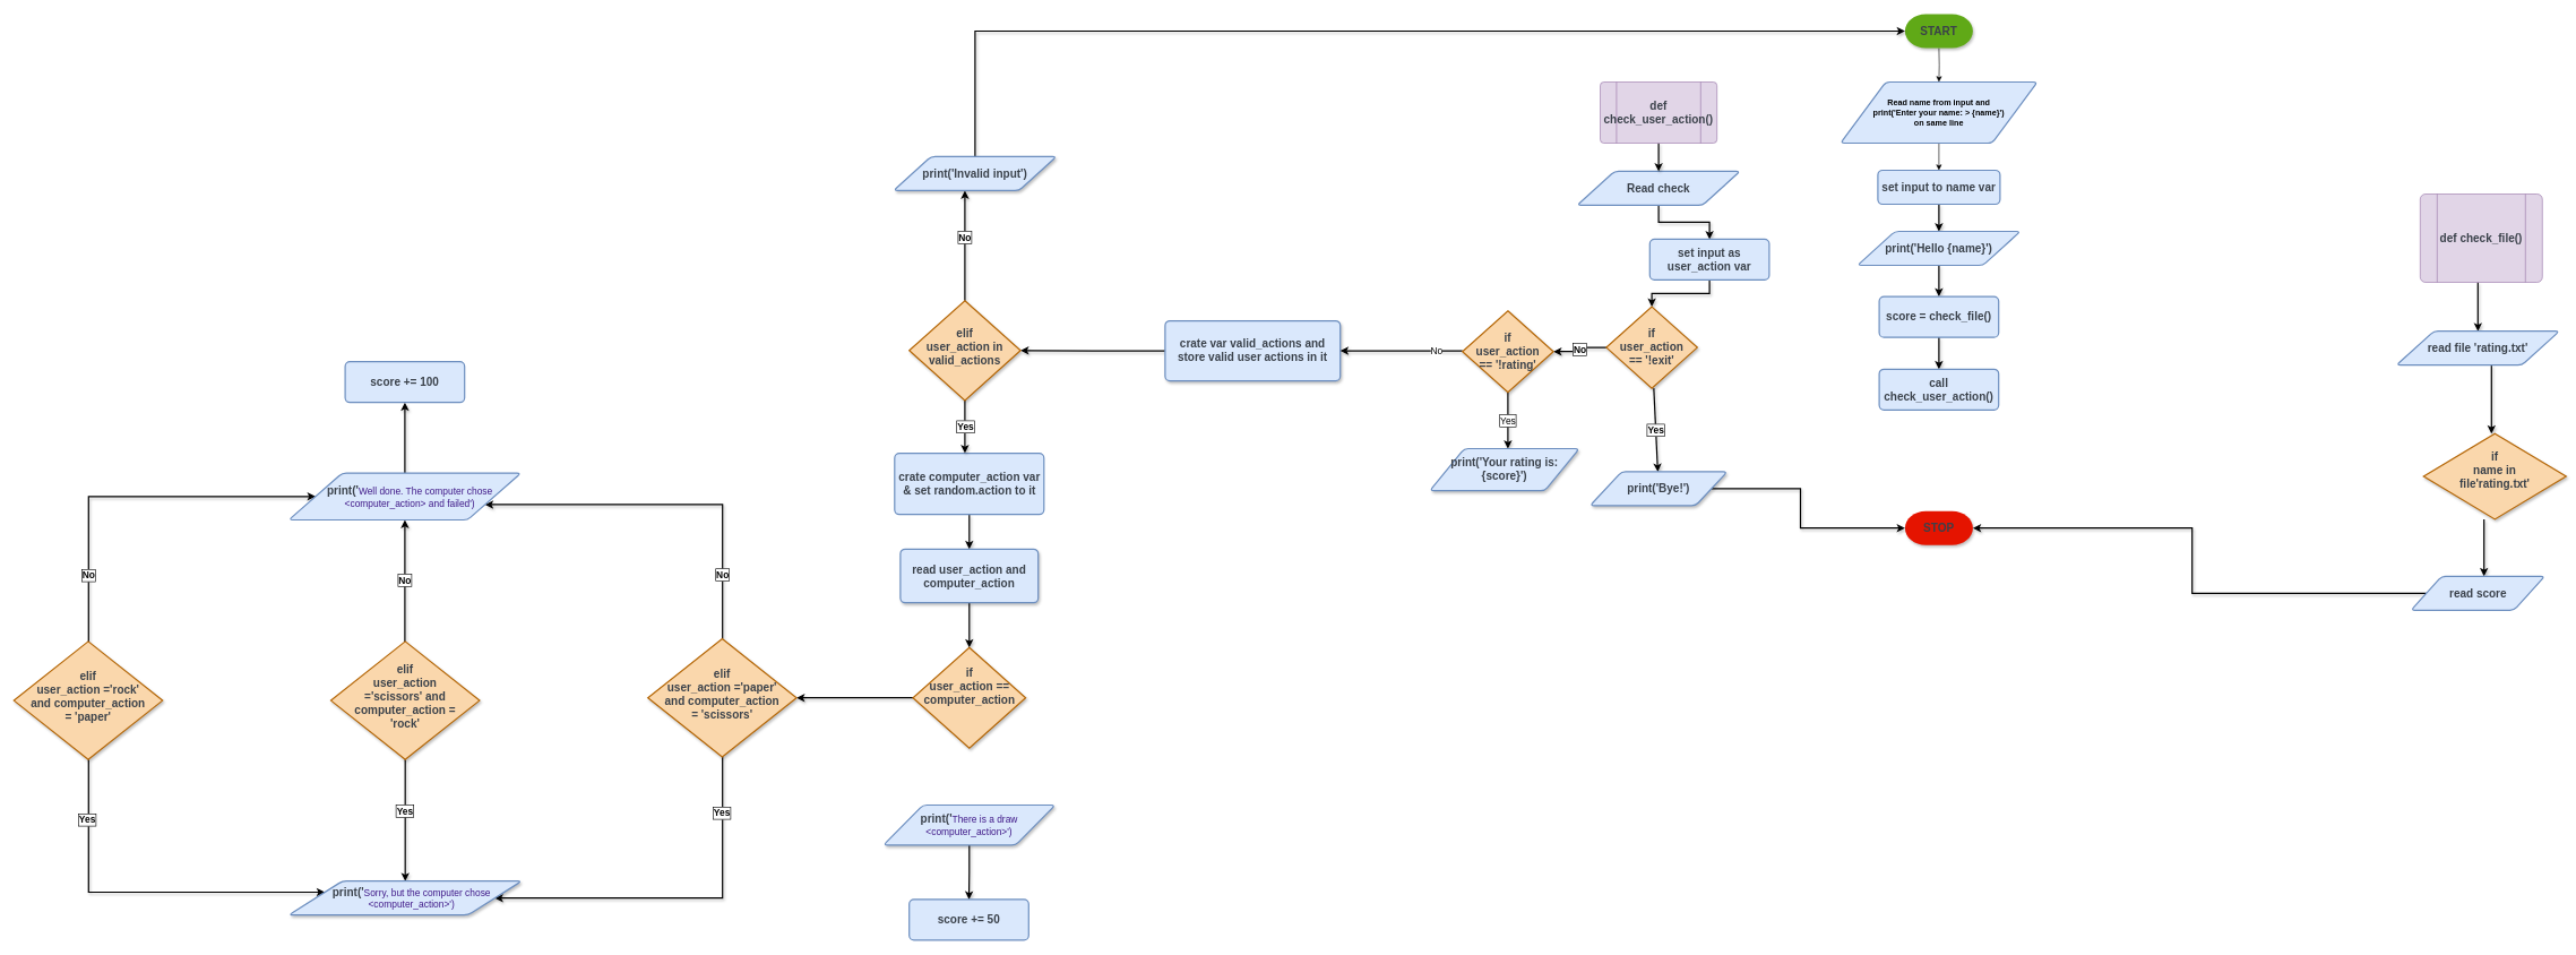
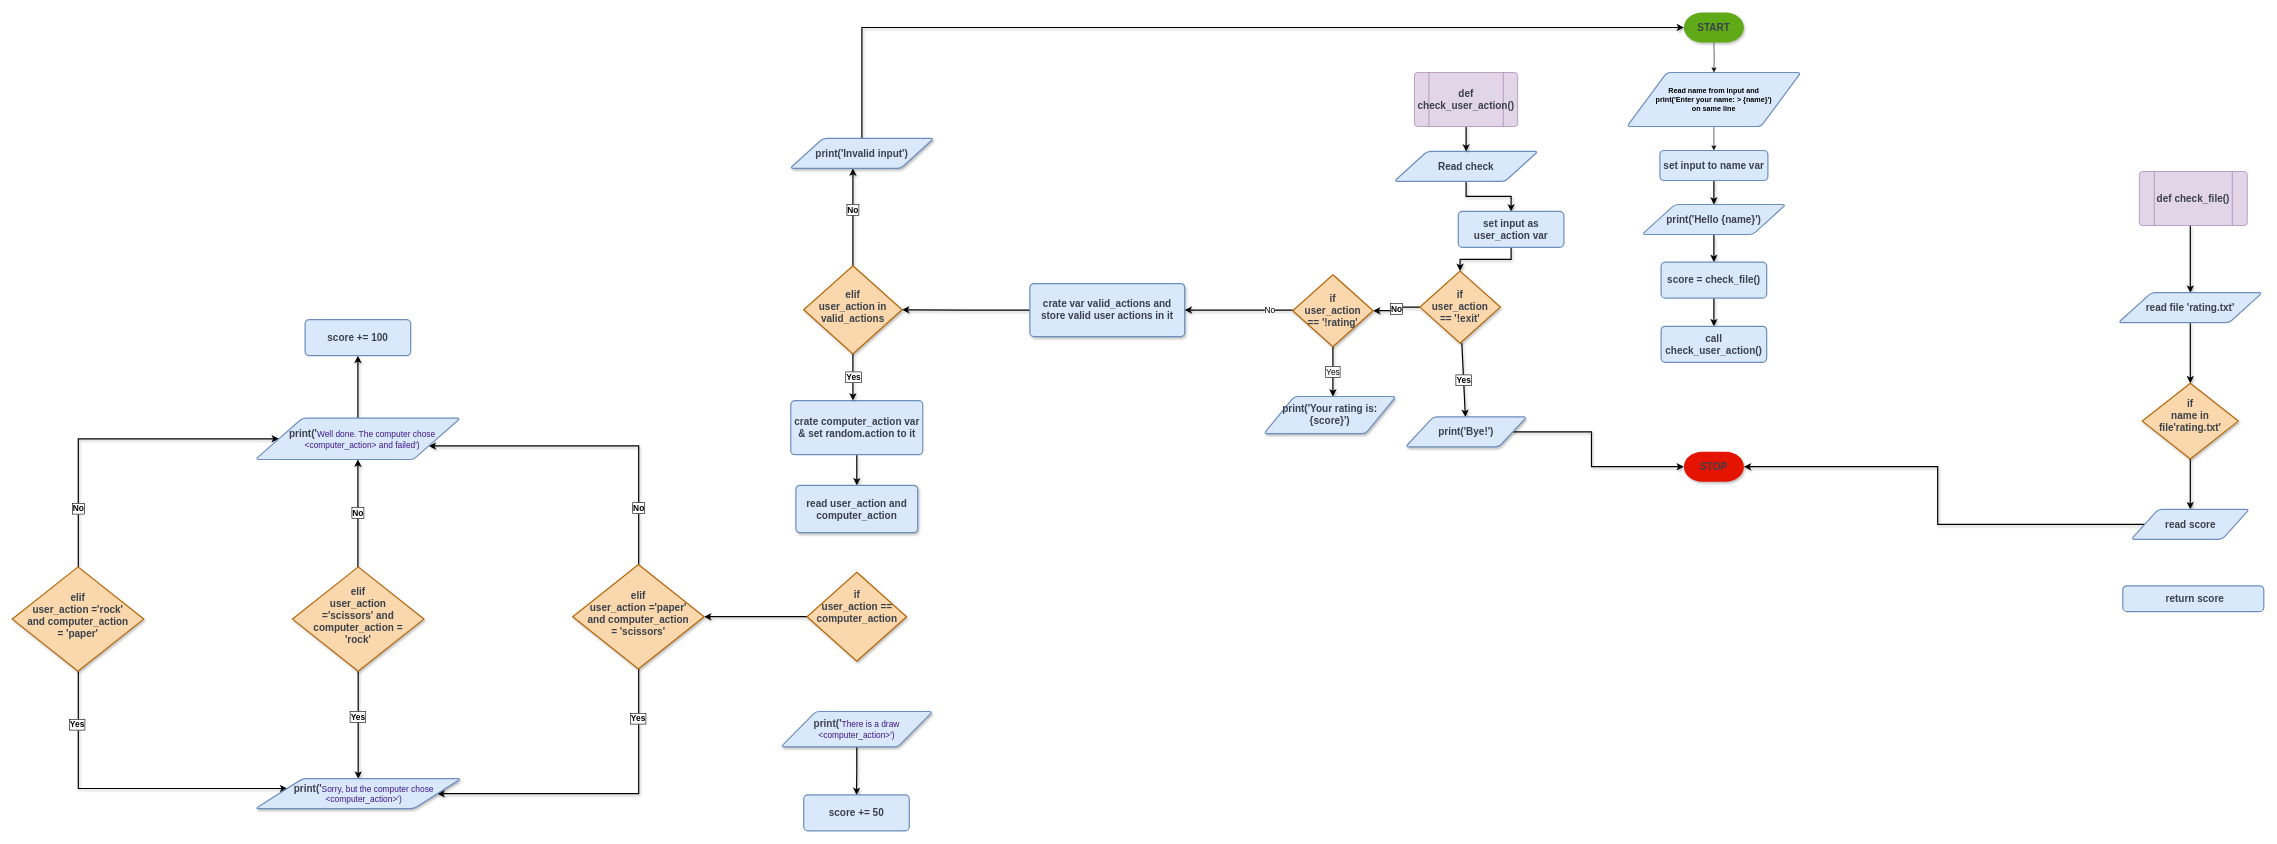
- <mxCell id="56" value="&lt;span data-lucid-type=&quot;application/vnd.lucid.text&quot; data-lucid-content=&quot;{&amp;#34;t&amp;#34;:&amp;#34;def check_file()&amp;#34;,&amp;#34;m&amp;#34;:[{&amp;#34;s&amp;#34;:0,&amp;#34;n&amp;#34;:&amp;#34;a&amp;#34;,&amp;#34;v&amp;#34;:&amp;#34;center&amp;#34;},{&amp;#34;s&amp;#34;:0,&amp;#34;n&amp;#34;:&amp;#34;b&amp;#34;,&amp;#34;v&amp;#34;:true,&amp;#34;e&amp;#34;:16},{&amp;#34;s&amp;#34;:0,&amp;#34;n&amp;#34;:&amp;#34;c&amp;#34;,&amp;#34;v&amp;#34;:&amp;#34;3a414aff&amp;#34;,&amp;#34;e&amp;#34;:16},{&amp;#34;s&amp;#34;:0,&amp;#34;n&amp;#34;:&amp;#34;f&amp;#34;,&amp;#34;v&amp;#34;:&amp;#34;Orbitron&amp;#34;,&amp;#34;e&amp;#34;:16},{&amp;#34;s&amp;#34;:0,&amp;#34;n&amp;#34;:&amp;#34;fc&amp;#34;,&amp;#34;v&amp;#34;:&amp;#34;Bold&amp;#34;,&amp;#34;e&amp;#34;:16},{&amp;#34;s&amp;#34;:0,&amp;#34;n&amp;#34;:&amp;#34;fid&amp;#34;,&amp;#34;v&amp;#34;:1706,&amp;#34;e&amp;#34;:16},{&amp;#34;s&amp;#34;:0,&amp;#34;n&amp;#34;:&amp;#34;s&amp;#34;,&amp;#34;v&amp;#34;:22.222,&amp;#34;e&amp;#34;:16}]}&quot;&gt;&lt;span style=&quot;font-weight: bold ; color: rgb(58 , 65 , 74) ; font-size: 16.667px&quot;&gt;def check_file()&lt;/span&gt;&lt;/span&gt;" style="verticalLabelPosition=middle;verticalAlign=middle;shape=process;rounded=1;size=0.14;arcSize=6;labelBackgroundColor=none;labelBorderColor=none;comic=0;fontFamily=Helvetica;fontSize=12;horizontal=1;align=center;html=1;whiteSpace=wrap;labelPosition=center;fillColor=#e1d5e7;strokeColor=#9673a6;" parent="1" vertex="1"><mxGeometry x="3565" y="285" width="180" height="130" as="geometry" /></mxCell>
+ <mxCell id="56" value="&lt;span data-lucid-type=&quot;application/vnd.lucid.text&quot; data-lucid-content=&quot;{&amp;#34;t&amp;#34;:&amp;#34;def check_file()&amp;#34;,&amp;#34;m&amp;#34;:[{&amp;#34;s&amp;#34;:0,&amp;#34;n&amp;#34;:&amp;#34;a&amp;#34;,&amp;#34;v&amp;#34;:&amp;#34;center&amp;#34;},{&amp;#34;s&amp;#34;:0,&amp;#34;n&amp;#34;:&amp;#34;b&amp;#34;,&amp;#34;v&amp;#34;:true,&amp;#34;e&amp;#34;:16},{&amp;#34;s&amp;#34;:0,&amp;#34;n&amp;#34;:&amp;#34;c&amp;#34;,&amp;#34;v&amp;#34;:&amp;#34;3a414aff&amp;#34;,&amp;#34;e&amp;#34;:16},{&amp;#34;s&amp;#34;:0,&amp;#34;n&amp;#34;:&amp;#34;f&amp;#34;,&amp;#34;v&amp;#34;:&amp;#34;Orbitron&amp;#34;,&amp;#34;e&amp;#34;:16},{&amp;#34;s&amp;#34;:0,&amp;#34;n&amp;#34;:&amp;#34;fc&amp;#34;,&amp;#34;v&amp;#34;:&amp;#34;Bold&amp;#34;,&amp;#34;e&amp;#34;:16},{&amp;#34;s&amp;#34;:0,&amp;#34;n&amp;#34;:&amp;#34;fid&amp;#34;,&amp;#34;v&amp;#34;:1706,&amp;#34;e&amp;#34;:16},{&amp;#34;s&amp;#34;:0,&amp;#34;n&amp;#34;:&amp;#34;s&amp;#34;,&amp;#34;v&amp;#34;:22.222,&amp;#34;e&amp;#34;:16}]}&quot;&gt;&lt;span style=&quot;font-weight: bold ; color: rgb(58 , 65 , 74) ; font-size: 16.667px&quot;&gt;def check_file()&lt;/span&gt;&lt;/span&gt;" style="verticalLabelPosition=middle;verticalAlign=middle;shape=process;rounded=1;size=0.14;arcSize=6;labelBackgroundColor=none;labelBorderColor=none;comic=0;fontFamily=Helvetica;fontSize=12;horizontal=1;align=center;html=1;whiteSpace=wrap;labelPosition=center;fillColor=#e1d5e7;strokeColor=#9673a6;" parent="1" vertex="1"><mxGeometry x="3565" y="285" width="180" height="90" as="geometry" /></mxCell>
- <mxCell id="60" value="&lt;span data-lucid-type=&quot;application/vnd.lucid.text&quot; data-lucid-content=&quot;{&amp;#34;t&amp;#34;:&amp;#34;if name in file 'rating.txt'&amp;#34;,&amp;#34;m&amp;#34;:[{&amp;#34;s&amp;#34;:0,&amp;#34;n&amp;#34;:&amp;#34;a&amp;#34;,&amp;#34;v&amp;#34;:&amp;#34;center&amp;#34;},{&amp;#34;s&amp;#34;:0,&amp;#34;n&amp;#34;:&amp;#34;f&amp;#34;,&amp;#34;v&amp;#34;:&amp;#34;Orbitron&amp;#34;,&amp;#34;e&amp;#34;:28},{&amp;#34;s&amp;#34;:0,&amp;#34;n&amp;#34;:&amp;#34;fc&amp;#34;,&amp;#34;v&amp;#34;:&amp;#34;Bold&amp;#34;,&amp;#34;e&amp;#34;:28},{&amp;#34;s&amp;#34;:0,&amp;#34;n&amp;#34;:&amp;#34;fid&amp;#34;,&amp;#34;v&amp;#34;:1706,&amp;#34;e&amp;#34;:28},{&amp;#34;s&amp;#34;:0,&amp;#34;n&amp;#34;:&amp;#34;b&amp;#34;,&amp;#34;v&amp;#34;:true,&amp;#34;e&amp;#34;:28},{&amp;#34;s&amp;#34;:0,&amp;#34;n&amp;#34;:&amp;#34;s&amp;#34;,&amp;#34;v&amp;#34;:22.222,&amp;#34;e&amp;#34;:28},{&amp;#34;s&amp;#34;:0,&amp;#34;n&amp;#34;:&amp;#34;c&amp;#34;,&amp;#34;v&amp;#34;:&amp;#34;3a414aff&amp;#34;,&amp;#34;e&amp;#34;:28}]}&quot;&gt;&lt;span style=&quot;font-weight: bold ; font-size: 16.667px ; color: rgb(58 , 65 , 74)&quot;&gt;if&lt;br&gt;name in file'rating.txt'&lt;/span&gt;&lt;/span&gt;" style="strokeWidth=2;html=1;shape=mxgraph.flowchart.decision;shadow=1;sketch=0;fontFamily=Helvetica;fontSize=11;verticalAlign=middle;labelPosition=center;verticalLabelPosition=middle;align=center;labelBackgroundColor=none;labelBorderColor=none;whiteSpace=wrap;spacing=0;spacingTop=0;spacingLeft=24;spacingRight=24;spacingBottom=19;fillColor=#fad7ac;strokeColor=#b46504;" parent="1" vertex="1"><mxGeometry x="3570" y="638" width="210" height="126" as="geometry" /></mxCell>
+ <mxCell id="60" value="&lt;span data-lucid-type=&quot;application/vnd.lucid.text&quot; data-lucid-content=&quot;{&amp;#34;t&amp;#34;:&amp;#34;if name in file 'rating.txt'&amp;#34;,&amp;#34;m&amp;#34;:[{&amp;#34;s&amp;#34;:0,&amp;#34;n&amp;#34;:&amp;#34;a&amp;#34;,&amp;#34;v&amp;#34;:&amp;#34;center&amp;#34;},{&amp;#34;s&amp;#34;:0,&amp;#34;n&amp;#34;:&amp;#34;f&amp;#34;,&amp;#34;v&amp;#34;:&amp;#34;Orbitron&amp;#34;,&amp;#34;e&amp;#34;:28},{&amp;#34;s&amp;#34;:0,&amp;#34;n&amp;#34;:&amp;#34;fc&amp;#34;,&amp;#34;v&amp;#34;:&amp;#34;Bold&amp;#34;,&amp;#34;e&amp;#34;:28},{&amp;#34;s&amp;#34;:0,&amp;#34;n&amp;#34;:&amp;#34;fid&amp;#34;,&amp;#34;v&amp;#34;:1706,&amp;#34;e&amp;#34;:28},{&amp;#34;s&amp;#34;:0,&amp;#34;n&amp;#34;:&amp;#34;b&amp;#34;,&amp;#34;v&amp;#34;:true,&amp;#34;e&amp;#34;:28},{&amp;#34;s&amp;#34;:0,&amp;#34;n&amp;#34;:&amp;#34;s&amp;#34;,&amp;#34;v&amp;#34;:22.222,&amp;#34;e&amp;#34;:28},{&amp;#34;s&amp;#34;:0,&amp;#34;n&amp;#34;:&amp;#34;c&amp;#34;,&amp;#34;v&amp;#34;:&amp;#34;3a414aff&amp;#34;,&amp;#34;e&amp;#34;:28}]}&quot;&gt;&lt;span style=&quot;font-weight: bold ; font-size: 16.667px ; color: rgb(58 , 65 , 74)&quot;&gt;if&lt;br&gt;name in file'rating.txt'&lt;/span&gt;&lt;/span&gt;" style="strokeWidth=2;html=1;shape=mxgraph.flowchart.decision;shadow=1;sketch=0;fontFamily=Helvetica;fontSize=11;verticalAlign=middle;labelPosition=center;verticalLabelPosition=middle;align=center;labelBackgroundColor=none;labelBorderColor=none;whiteSpace=wrap;spacing=0;spacingTop=0;spacingLeft=24;spacingRight=24;spacingBottom=19;fillColor=#fad7ac;strokeColor=#b46504;" parent="1" vertex="1"><mxGeometry x="3570" y="638" width="160" height="126" as="geometry" /></mxCell>
- <mxCell id="32" style="edgeStyle=orthogonalEdgeStyle;rounded=0;sketch=0;orthogonalLoop=1;jettySize=auto;html=1;entryX=0.5;entryY=0;entryDx=0;entryDy=0;entryPerimeter=0;shadow=1;labelBackgroundColor=default;labelBorderColor=default;fontFamily=Helvetica;fontSize=14;fontColor=default;endArrow=classic;strokeWidth=2;fillColor=default;gradientColor=none;elbow=vertical;" parent="1" source="33" target="35" edge="1"><mxGeometry relative="1" as="geometry" /></mxCell>
+ <mxCell id="63" value="&lt;span data-lucid-type=&quot;application/vnd.lucid.text&quot; data-lucid-content=&quot;{&amp;#34;t&amp;#34;:&amp;#34;set starting_poin = score&amp;#34;,&amp;#34;m&amp;#34;:[{&amp;#34;s&amp;#34;:0,&amp;#34;n&amp;#34;:&amp;#34;a&amp;#34;,&amp;#34;v&amp;#34;:&amp;#34;center&amp;#34;},{&amp;#34;s&amp;#34;:0,&amp;#34;n&amp;#34;:&amp;#34;f&amp;#34;,&amp;#34;v&amp;#34;:&amp;#34;Orbitron&amp;#34;,&amp;#34;e&amp;#34;:25},{&amp;#34;s&amp;#34;:0,&amp;#34;n&amp;#34;:&amp;#34;fc&amp;#34;,&amp;#34;v&amp;#34;:&amp;#34;Bold&amp;#34;,&amp;#34;e&amp;#34;:25},{&amp;#34;s&amp;#34;:0,&amp;#34;n&amp;#34;:&amp;#34;fid&amp;#34;,&amp;#34;v&amp;#34;:1706,&amp;#34;e&amp;#34;:25},{&amp;#34;s&amp;#34;:0,&amp;#34;n&amp;#34;:&amp;#34;b&amp;#34;,&amp;#34;v&amp;#34;:true,&amp;#34;e&amp;#34;:25},{&amp;#34;s&amp;#34;:0,&amp;#34;n&amp;#34;:&amp;#34;s&amp;#34;,&amp;#34;v&amp;#34;:22.222,&amp;#34;e&amp;#34;:25},{&amp;#34;s&amp;#34;:0,&amp;#34;n&amp;#34;:&amp;#34;c&amp;#34;,&amp;#34;v&amp;#34;:&amp;#34;3a414aff&amp;#34;,&amp;#34;e&amp;#34;:25}]}&quot;&gt;&lt;span style=&quot;font-weight: bold ; font-size: 16.667px ; color: rgb(58 , 65 , 74)&quot;&gt;&amp;nbsp;return score&lt;/span&gt;&lt;/span&gt;" style="rounded=1;whiteSpace=wrap;html=1;absoluteArcSize=1;arcSize=14;strokeWidth=2;fillColor=#dae8fc;strokeColor=#6c8ebf;labelBackgroundColor=none;labelBorderColor=none;fontFamily=Helvetica;fontSize=14;fontColor=default;" parent="1" vertex="1"><mxGeometry x="3537.5" y="975.5" width="235" height="43" as="geometry" /></mxCell>
